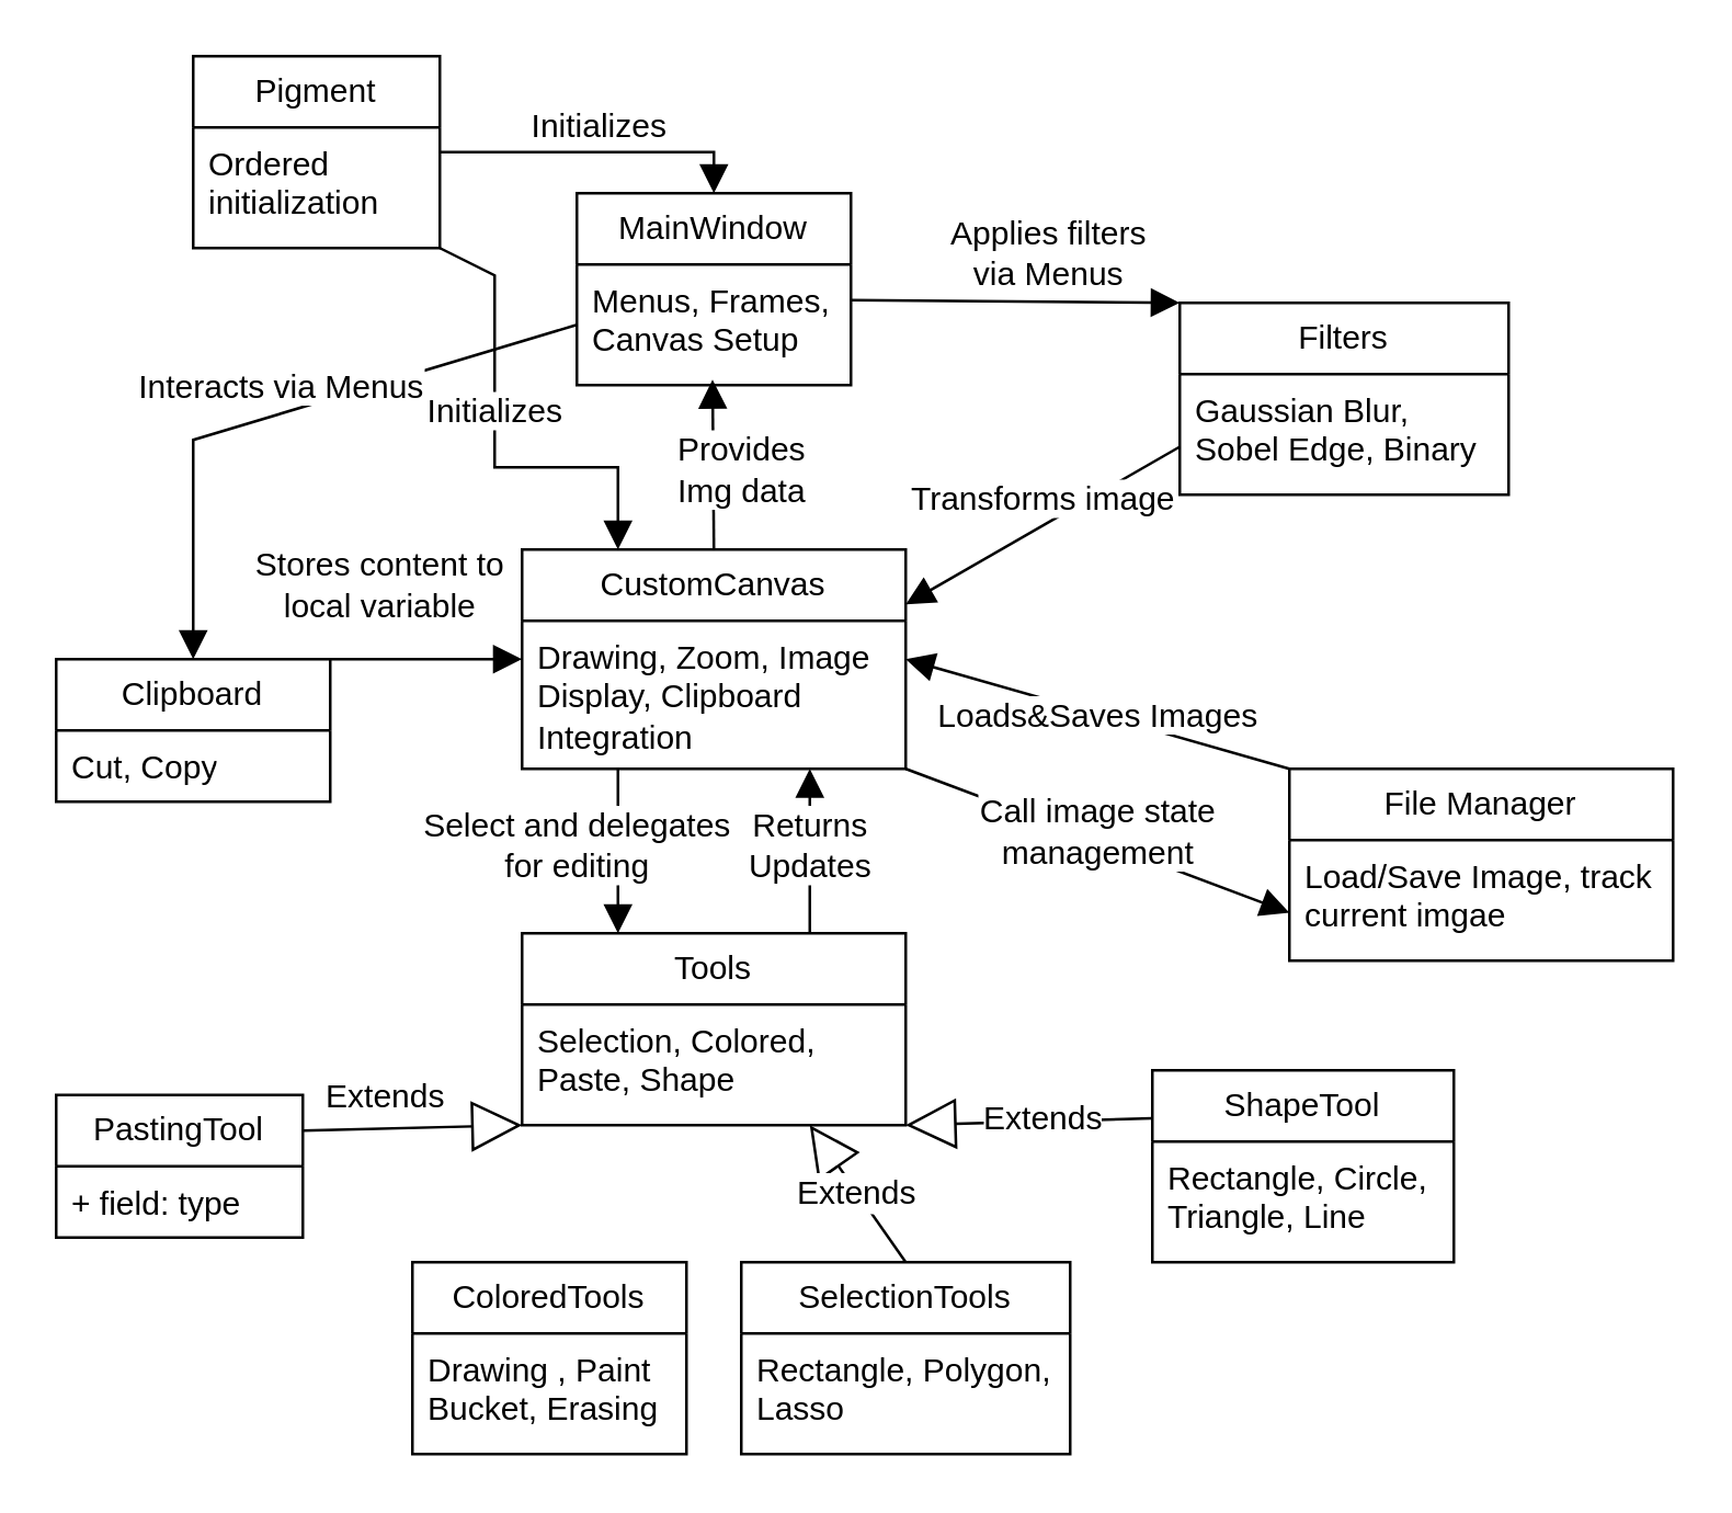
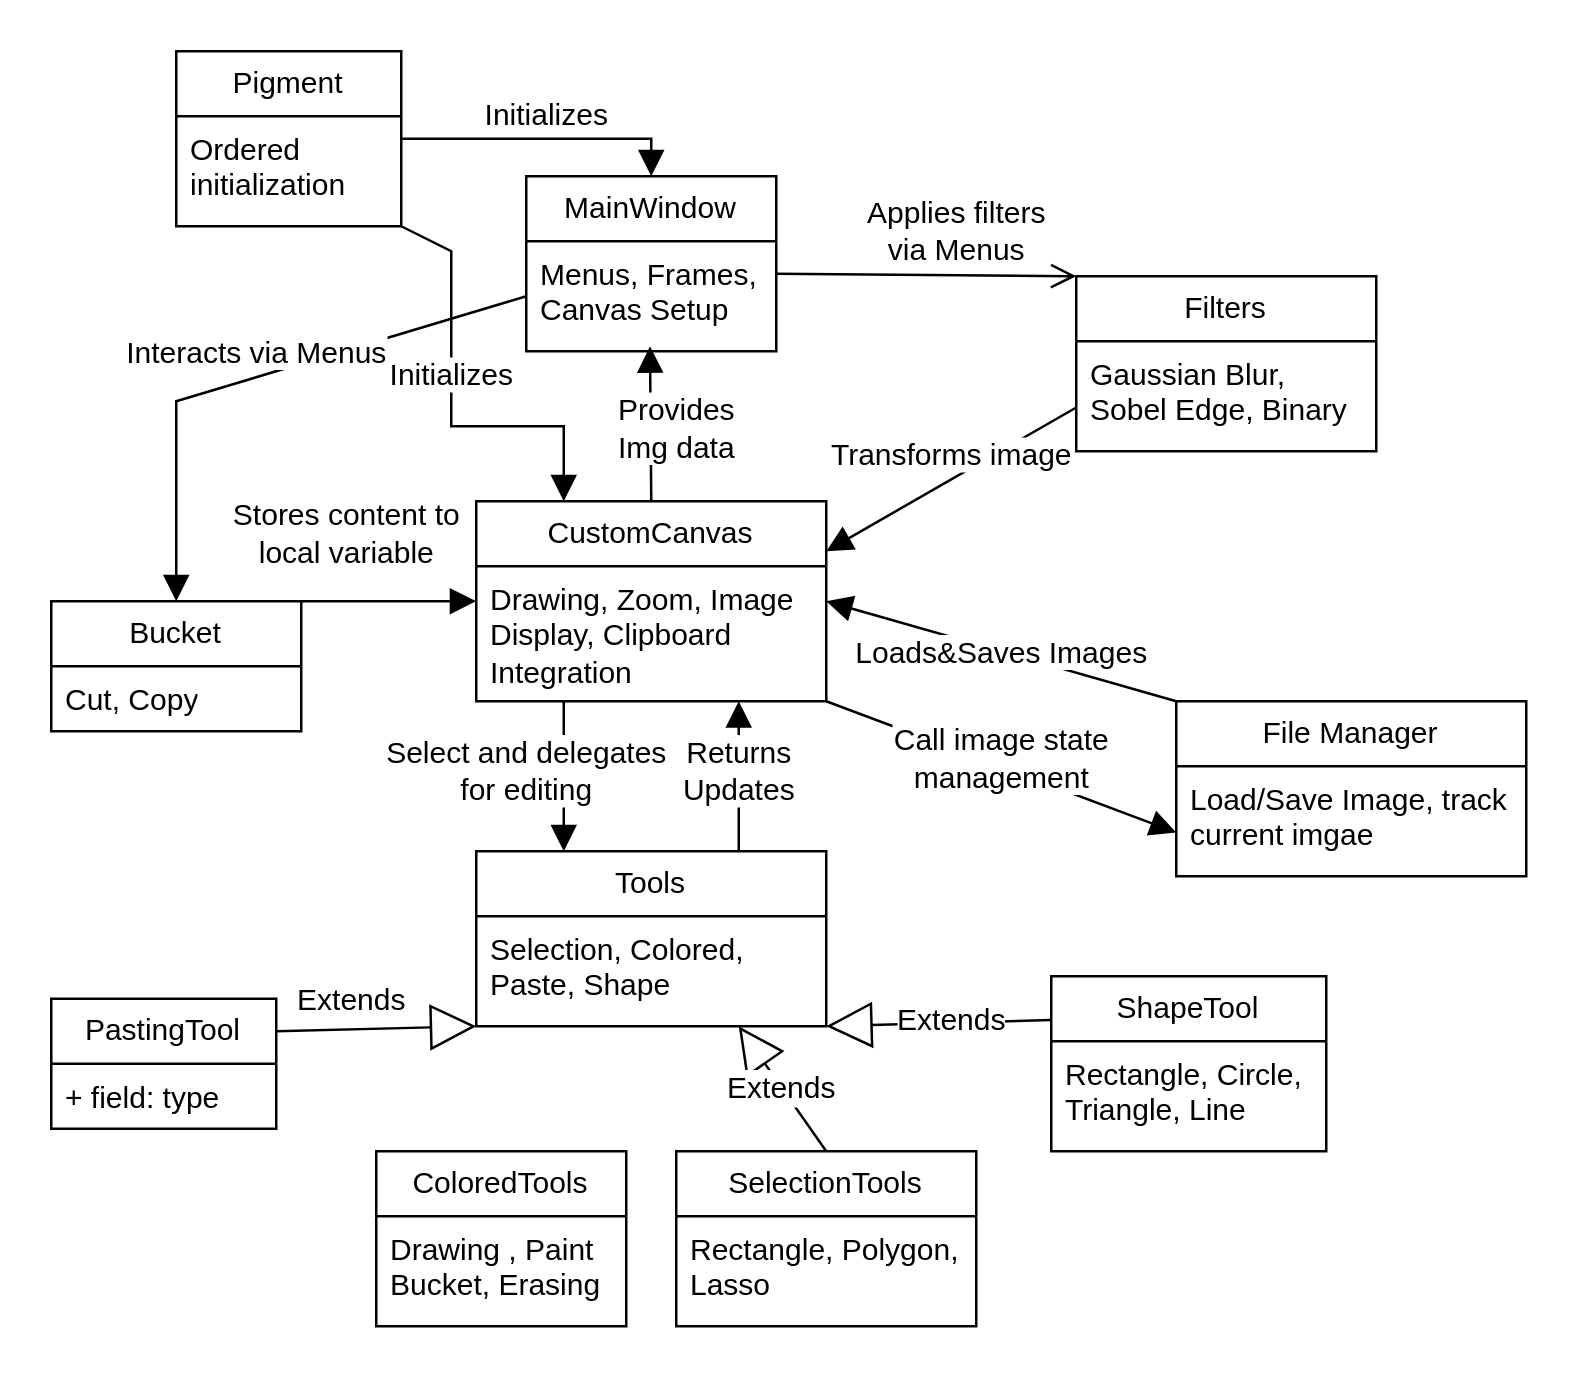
- <mxCell id="30" value="Applies filters&lt;br&gt;via Menus" style="html=1;verticalAlign=bottom;endArrow=block;curved=0;rounded=0;fontSize=12;startSize=8;endSize=8;exitX=1;exitY=0.295;exitDx=0;exitDy=0;entryX=0;entryY=0;entryDx=0;entryDy=0;exitPerimeter=0;" edge="1" parent="1" source="19" target="6"><mxGeometry x="0.196" y="1" width="80" relative="1" as="geometry"><mxPoint x="340" y="390" as="sourcePoint" /><mxPoint x="420" y="390" as="targetPoint" /><Array as="points" /><mxPoint as="offset" /></mxGeometry></mxCell>
+ <mxCell id="30" value="Applies filters&lt;br&gt;via Menus" style="html=1;verticalAlign=bottom;endArrow=open;curved=0;rounded=0;fontSize=12;startSize=8;endSize=8;exitX=1;exitY=0.295;exitDx=0;exitDy=0;entryX=0;entryY=0;entryDx=0;entryDy=0;exitPerimeter=0;" edge="1" parent="1" source="19" target="6"><mxGeometry x="0.196" y="1" width="80" relative="1" as="geometry"><mxPoint x="340" y="390" as="sourcePoint" /><mxPoint x="420" y="390" as="targetPoint" /><Array as="points" /><mxPoint as="offset" /></mxGeometry></mxCell>
- <mxCell id="4" value="Clipboard" style="swimlane;fontStyle=0;childLayout=stackLayout;horizontal=1;startSize=26;fillColor=none;horizontalStack=0;resizeParent=1;resizeParentMax=0;resizeLast=0;collapsible=1;marginBottom=0;whiteSpace=wrap;html=1;" vertex="1" parent="1"><mxGeometry x="20" y="240" width="100" height="52" as="geometry" /></mxCell>
+ <mxCell id="4" value="Bucket" style="swimlane;fontStyle=0;childLayout=stackLayout;horizontal=1;startSize=26;fillColor=none;horizontalStack=0;resizeParent=1;resizeParentMax=0;resizeLast=0;collapsible=1;marginBottom=0;whiteSpace=wrap;html=1;" vertex="1" parent="1"><mxGeometry x="20" y="240" width="100" height="52" as="geometry" /></mxCell>
